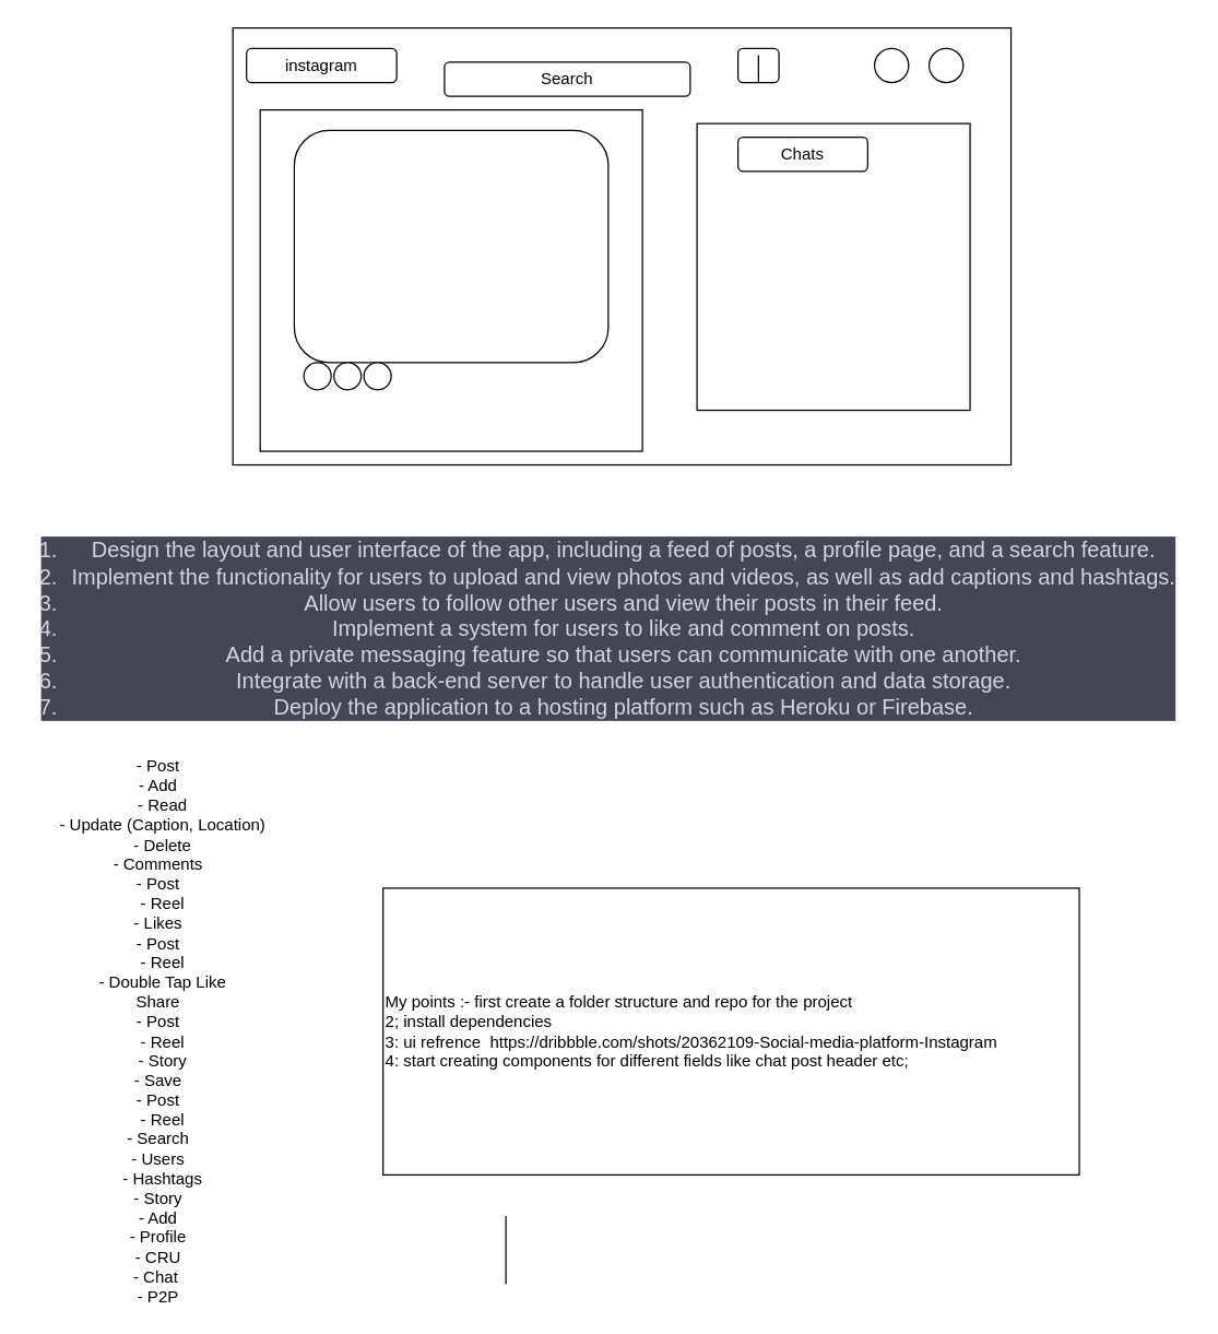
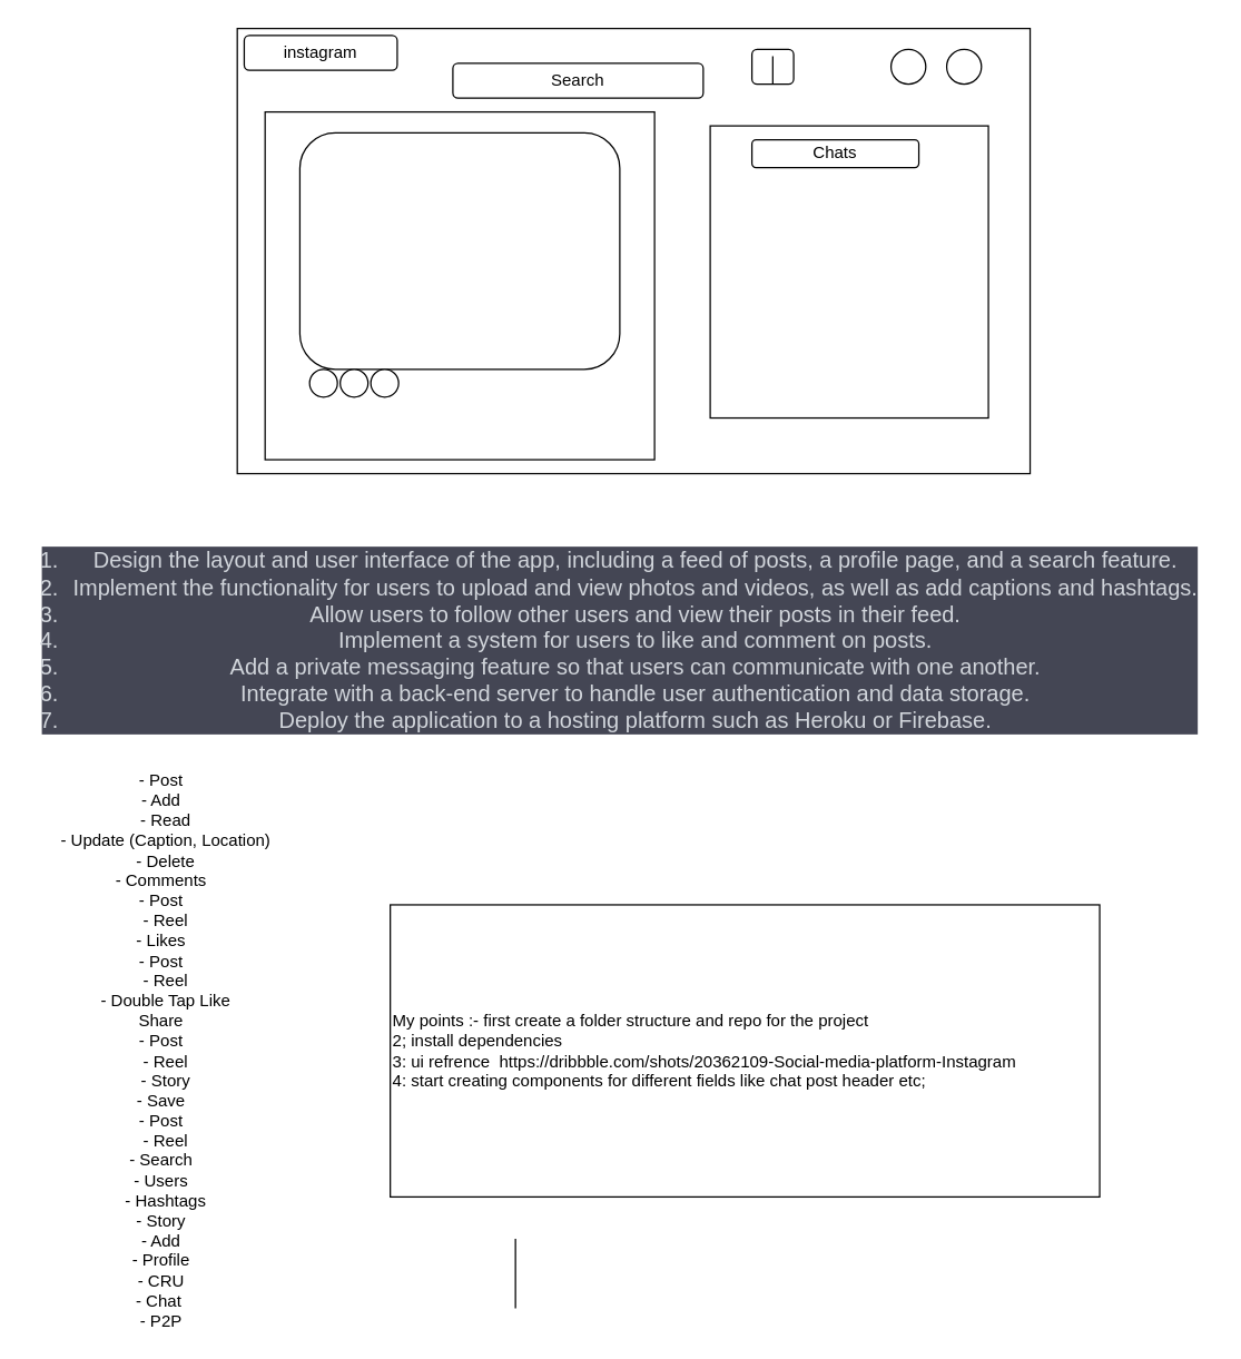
- <mxCell id="6" value="instagram" style="rounded=1;whiteSpace=wrap;html=1;" vertex="1" parent="1"><mxGeometry x="180" y="35" width="110" height="25" as="geometry" /></mxCell>
+ <mxCell id="6" value="instagram" style="rounded=1;whiteSpace=wrap;html=1;" vertex="1" parent="1"><mxGeometry x="175" y="25" width="110" height="25" as="geometry" /></mxCell>
- <mxCell id="8" value="Chats" style="rounded=1;whiteSpace=wrap;html=1;" vertex="1" parent="1"><mxGeometry x="540" y="100" width="95" height="25" as="geometry" /></mxCell>
+ <mxCell id="8" value="Chats" style="rounded=1;whiteSpace=wrap;html=1;" vertex="1" parent="1"><mxGeometry x="540" y="100" width="120" height="20" as="geometry" /></mxCell>
